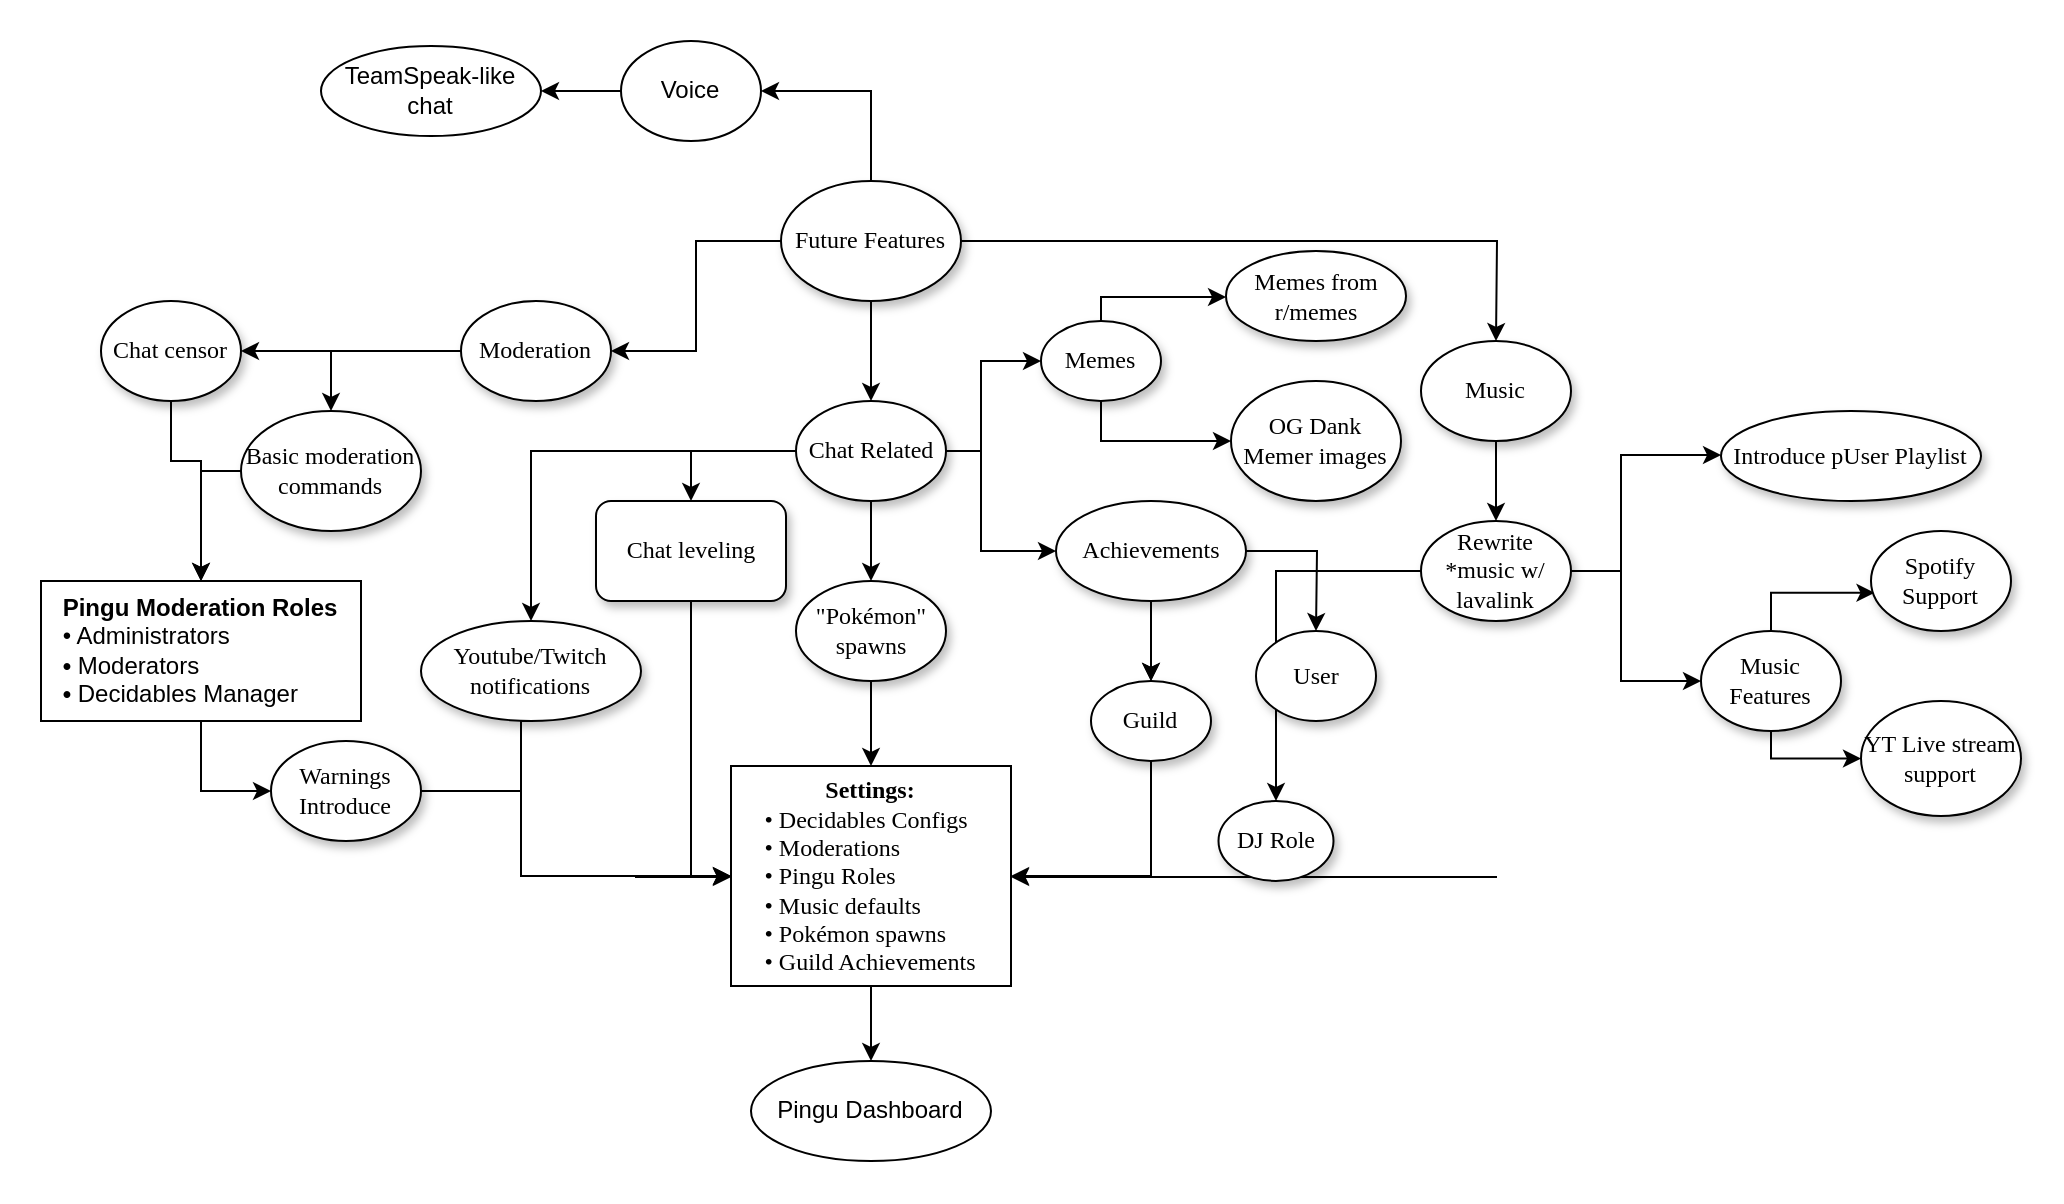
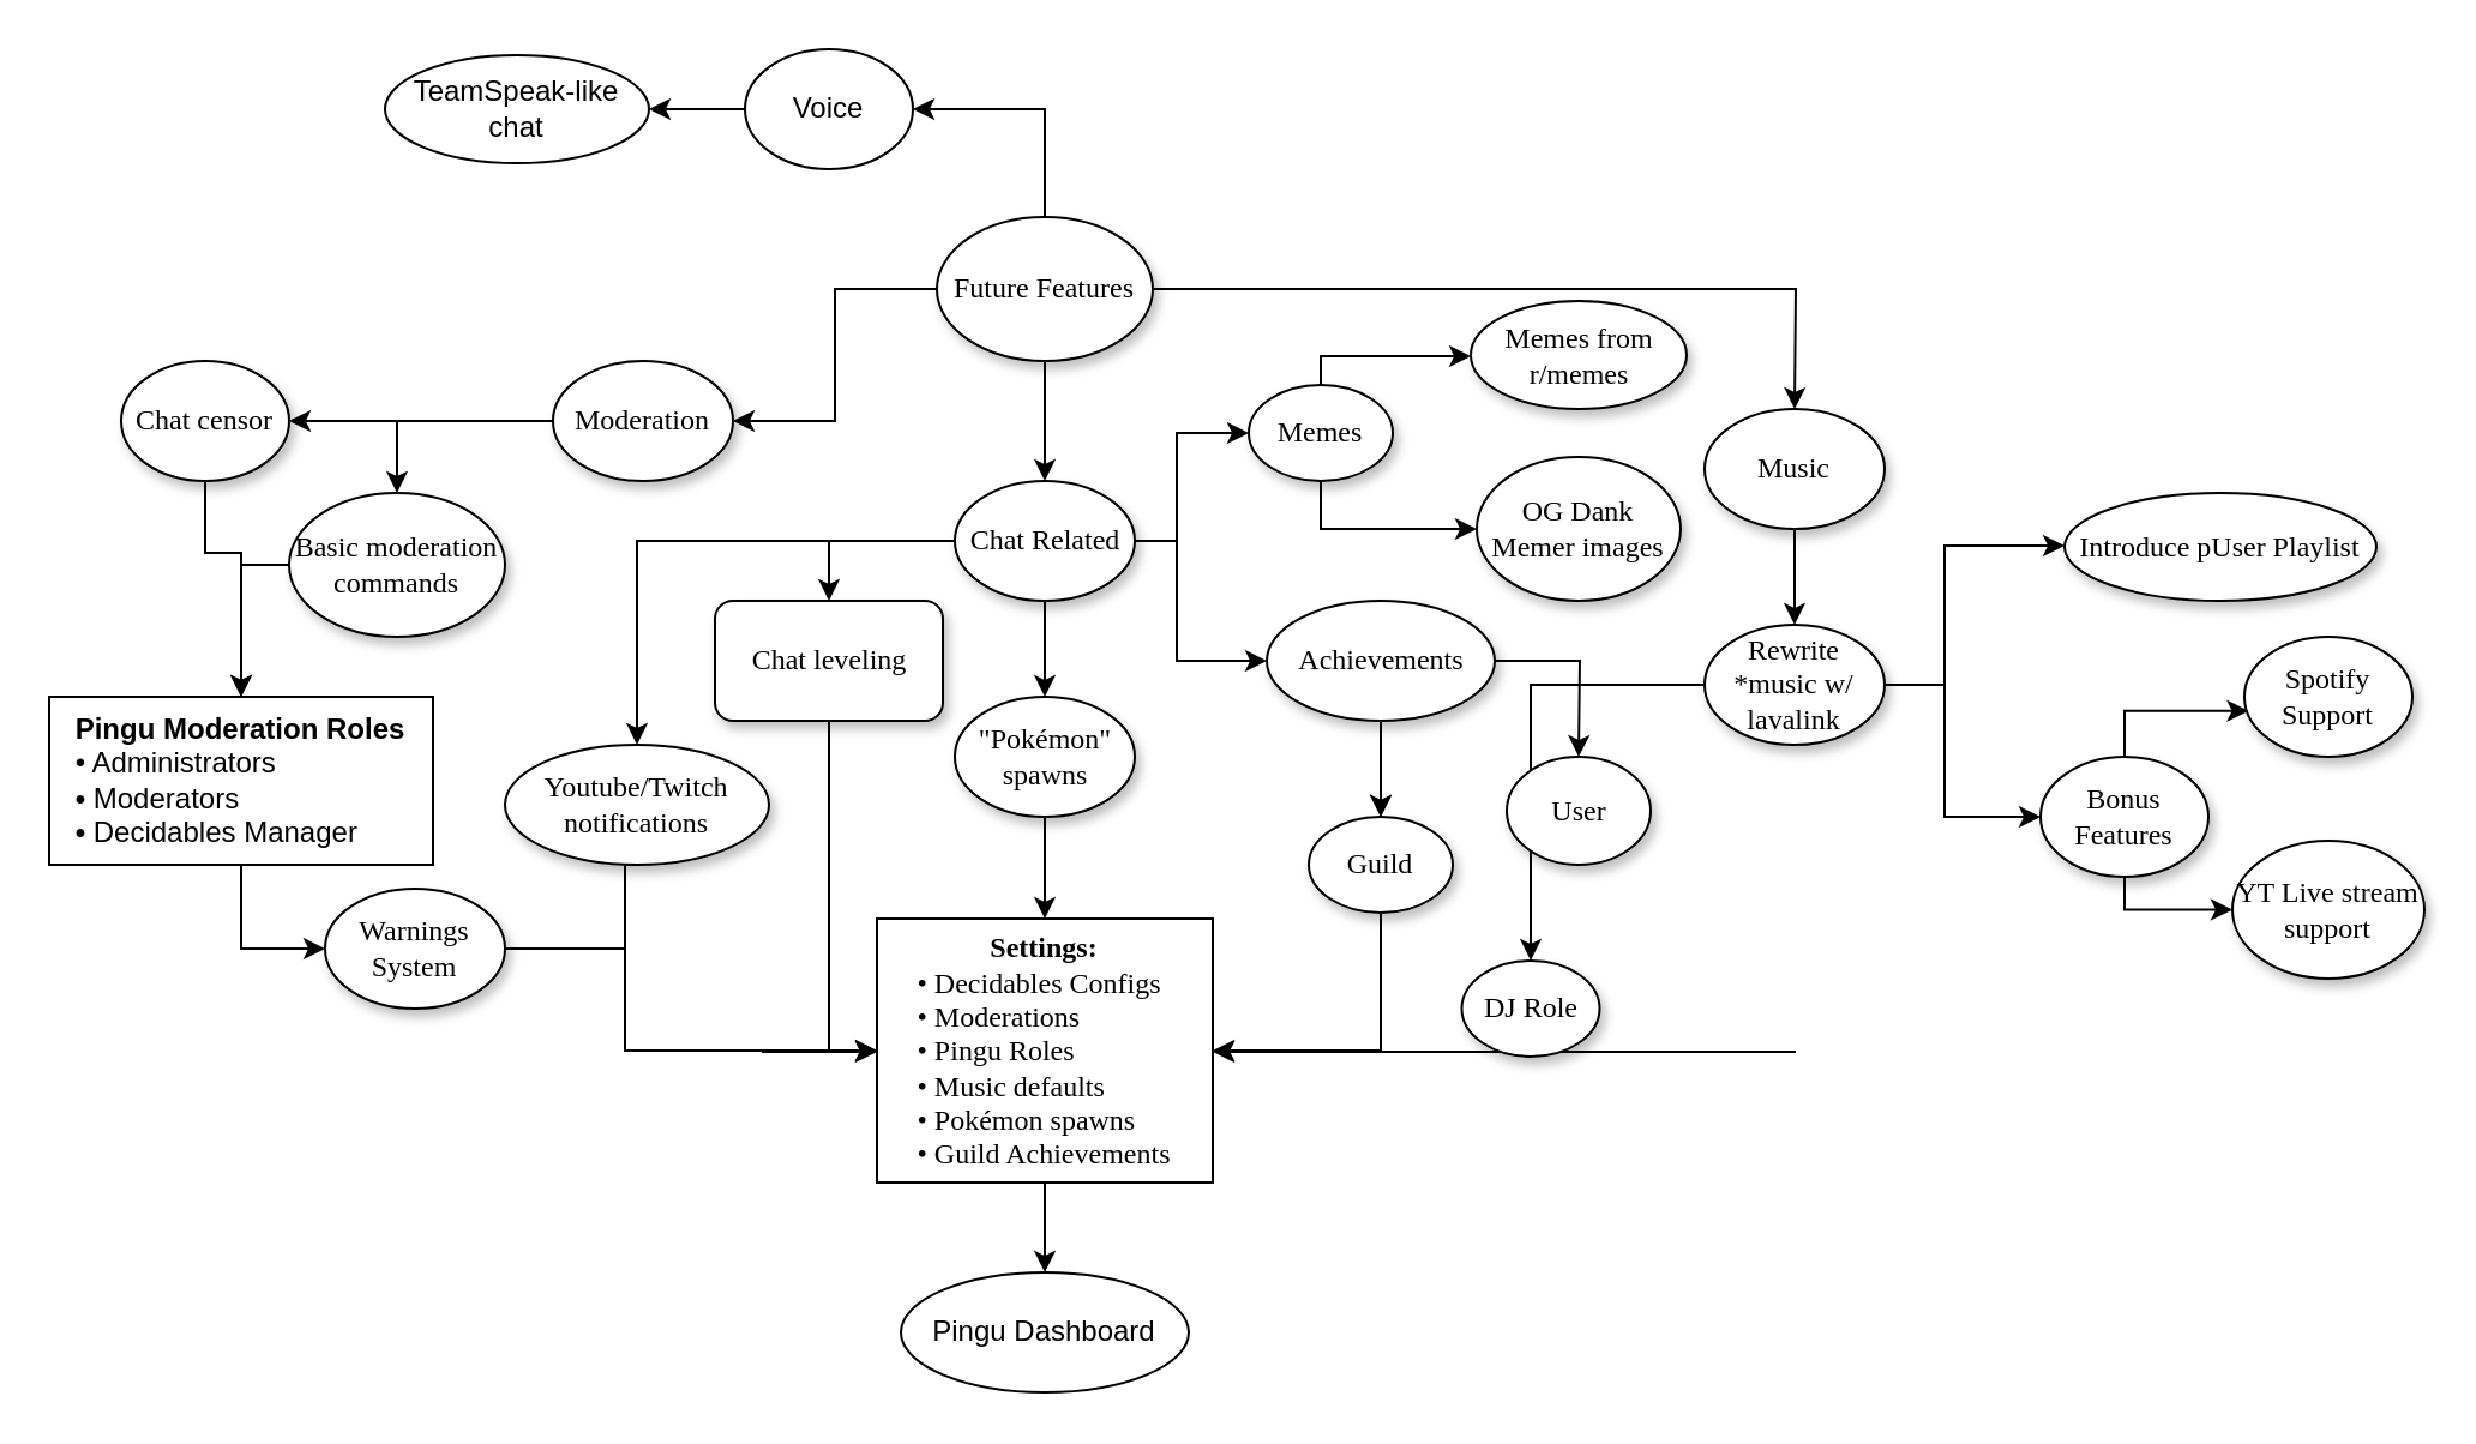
- <mxCell id="44" value="Music Features" style="ellipse;whiteSpace=wrap;html=1;rounded=0;shadow=1;comic=0;labelBackgroundColor=none;strokeWidth=1;fontFamily=Verdana;fontSize=12;align=center;" vertex="1" parent="1"><mxGeometry x="850" y="315" width="70" height="50" as="geometry" /></mxCell>
+ <mxCell id="44" value="Bonus Features" style="ellipse;whiteSpace=wrap;html=1;rounded=0;shadow=1;comic=0;labelBackgroundColor=none;strokeWidth=1;fontFamily=Verdana;fontSize=12;align=center;" vertex="1" parent="1"><mxGeometry x="850" y="315" width="70" height="50" as="geometry" /></mxCell>
- <mxCell id="57" value="&lt;span&gt;Warnings Introduce&lt;/span&gt;" style="ellipse;whiteSpace=wrap;html=1;rounded=0;shadow=1;comic=0;labelBackgroundColor=none;strokeWidth=1;fontFamily=Verdana;fontSize=12;align=center;" vertex="1" parent="1"><mxGeometry x="135" y="370" width="75" height="50" as="geometry" /></mxCell>
+ <mxCell id="57" value="&lt;span&gt;Warnings System&lt;/span&gt;" style="ellipse;whiteSpace=wrap;html=1;rounded=0;shadow=1;comic=0;labelBackgroundColor=none;strokeWidth=1;fontFamily=Verdana;fontSize=12;align=center;" vertex="1" parent="1"><mxGeometry x="135" y="370" width="75" height="50" as="geometry" /></mxCell>
